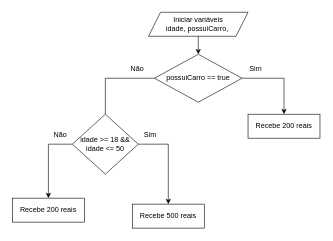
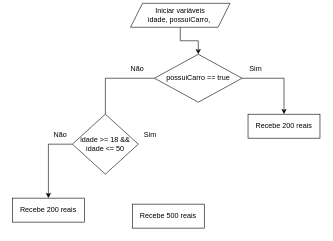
- <mxCell id="3" value="Iniciar variáveis&lt;div&gt;idade, possuiCarro,&amp;nbsp;&lt;/div&gt;" style="shape=parallelogram;perimeter=parallelogramPerimeter;whiteSpace=wrap;html=1;fixedSize=1;" vertex="1" parent="1"><mxGeometry x="247" y="20" width="166" height="40" as="geometry" /></mxCell>
+ <mxCell id="3" value="Iniciar variáveis&lt;div&gt;idade, possuiCarro,&amp;nbsp;&lt;/div&gt;" style="shape=parallelogram;perimeter=parallelogramPerimeter;whiteSpace=wrap;html=1;fixedSize=1;" vertex="1" parent="1"><mxGeometry x="217" y="5" width="166" height="40" as="geometry" /></mxCell>
- <mxCell id="8" style="edgeStyle=orthogonalEdgeStyle;rounded=0;orthogonalLoop=1;jettySize=auto;html=1;exitX=1;exitY=0.5;exitDx=0;exitDy=0;entryX=0.5;entryY=0;entryDx=0;entryDy=0;" edge="1" parent="1" source="9" target="12"><mxGeometry relative="1" as="geometry" /></mxCell>
